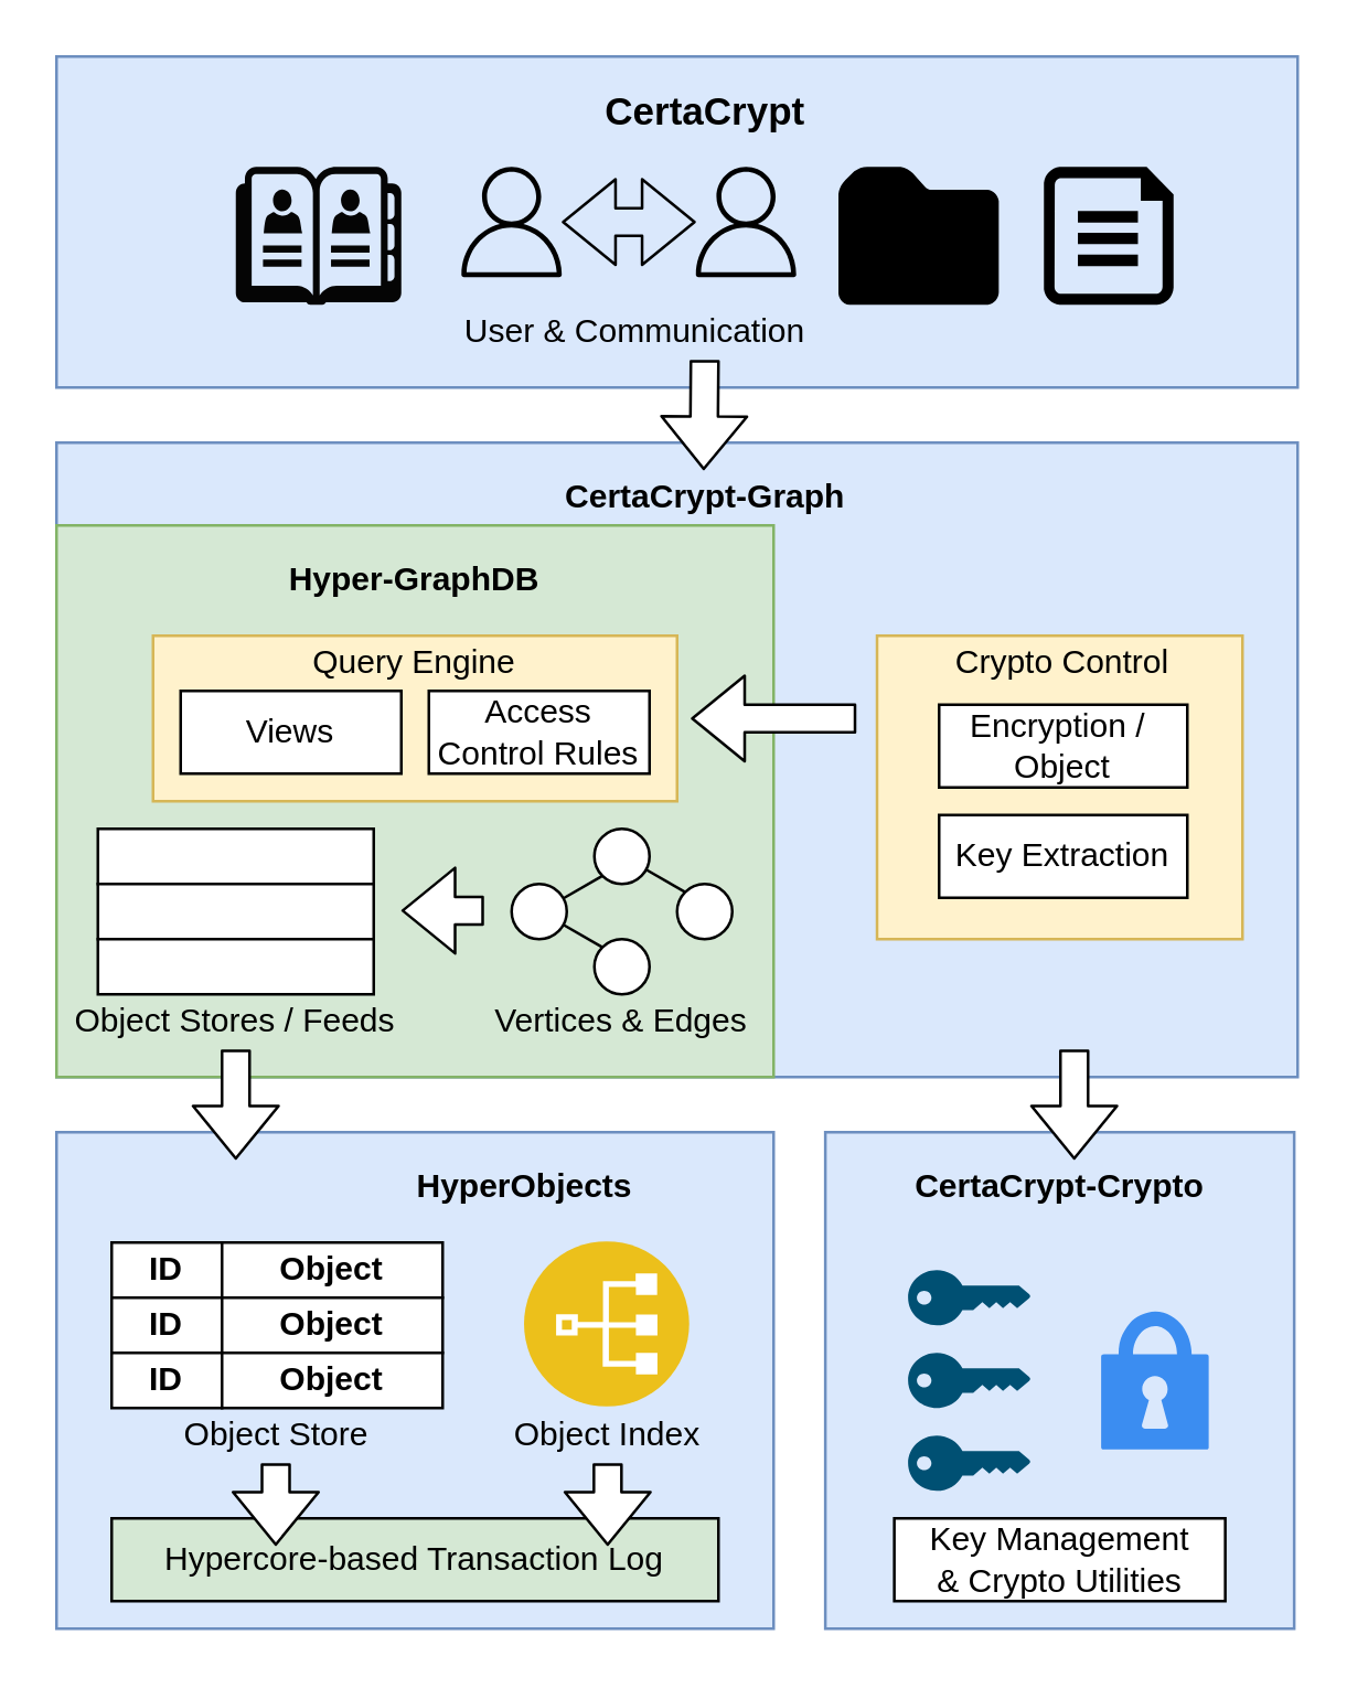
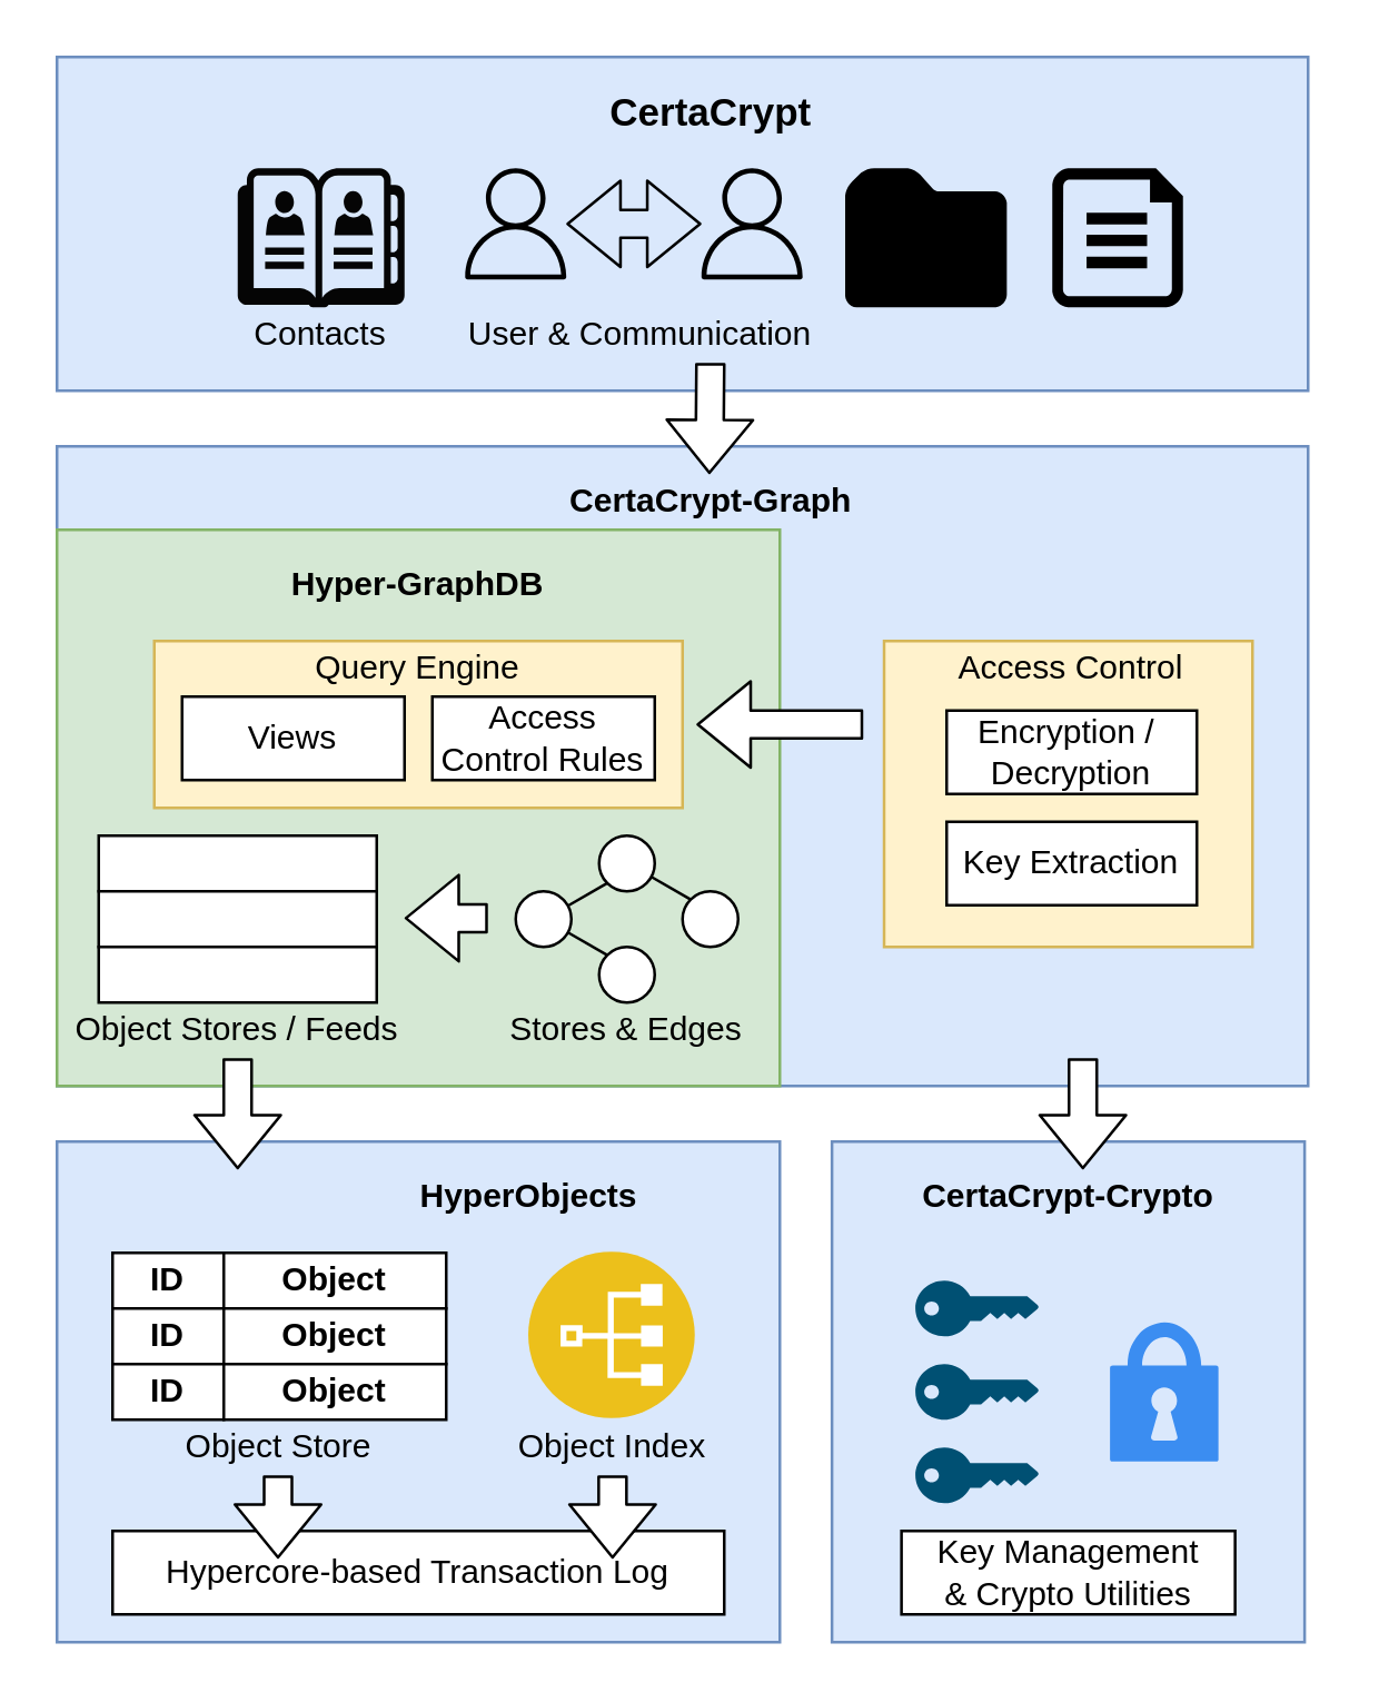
+ <mxCell id="55" value="Contacts" style="text;html=1;strokeColor=none;fillColor=none;align=center;verticalAlign=middle;whiteSpace=wrap;rounded=0;sketch=0;" vertex="1" parent="1"><mxGeometry x="95" y="110" width="40" height="20" as="geometry" /></mxCell>
- <mxCell id="49" value="Crypto Control" style="text;html=1;strokeColor=none;fillColor=none;align=center;verticalAlign=middle;whiteSpace=wrap;rounded=0;sketch=0;" vertex="1" parent="1"><mxGeometry x="335" y="230" width="100" height="20" as="geometry" /></mxCell>
+ <mxCell id="49" value="Access Control" style="text;html=1;strokeColor=none;fillColor=none;align=center;verticalAlign=middle;whiteSpace=wrap;rounded=0;sketch=0;" vertex="1" parent="1"><mxGeometry x="335" y="230" width="100" height="20" as="geometry" /></mxCell>
- <mxCell id="47" value="Encryption /&amp;nbsp;&lt;br&gt;Object" style="rounded=0;whiteSpace=wrap;html=1;sketch=0;" vertex="1" parent="1"><mxGeometry x="340" y="255" width="90" height="30" as="geometry" /></mxCell>
+ <mxCell id="47" value="Encryption /&amp;nbsp;&lt;br&gt;Decryption" style="rounded=0;whiteSpace=wrap;html=1;sketch=0;" vertex="1" parent="1"><mxGeometry x="340" y="255" width="90" height="30" as="geometry" /></mxCell>
- <mxCell id="35" value="Vertices &amp;amp; Edges" style="text;html=1;strokeColor=none;fillColor=none;align=center;verticalAlign=middle;whiteSpace=wrap;rounded=0;sketch=0;" vertex="1" parent="1"><mxGeometry x="175" y="360" width="100" height="20" as="geometry" /></mxCell>
+ <mxCell id="35" value="Stores &amp;amp; Edges" style="text;html=1;strokeColor=none;fillColor=none;align=center;verticalAlign=middle;whiteSpace=wrap;rounded=0;sketch=0;" vertex="1" parent="1"><mxGeometry x="175" y="360" width="100" height="20" as="geometry" /></mxCell>
- <mxCell id="19" value="Hypercore-based Transaction Log" style="rounded=0;whiteSpace=wrap;html=1;sketch=0;fillColor=#d5e8d4;" vertex="1" parent="1"><mxGeometry x="40" y="550" width="220" height="30" as="geometry" /></mxCell>
+ <mxCell id="19" value="Hypercore-based Transaction Log" style="rounded=0;whiteSpace=wrap;html=1;sketch=0;" vertex="1" parent="1"><mxGeometry x="40" y="550" width="220" height="30" as="geometry" /></mxCell>
